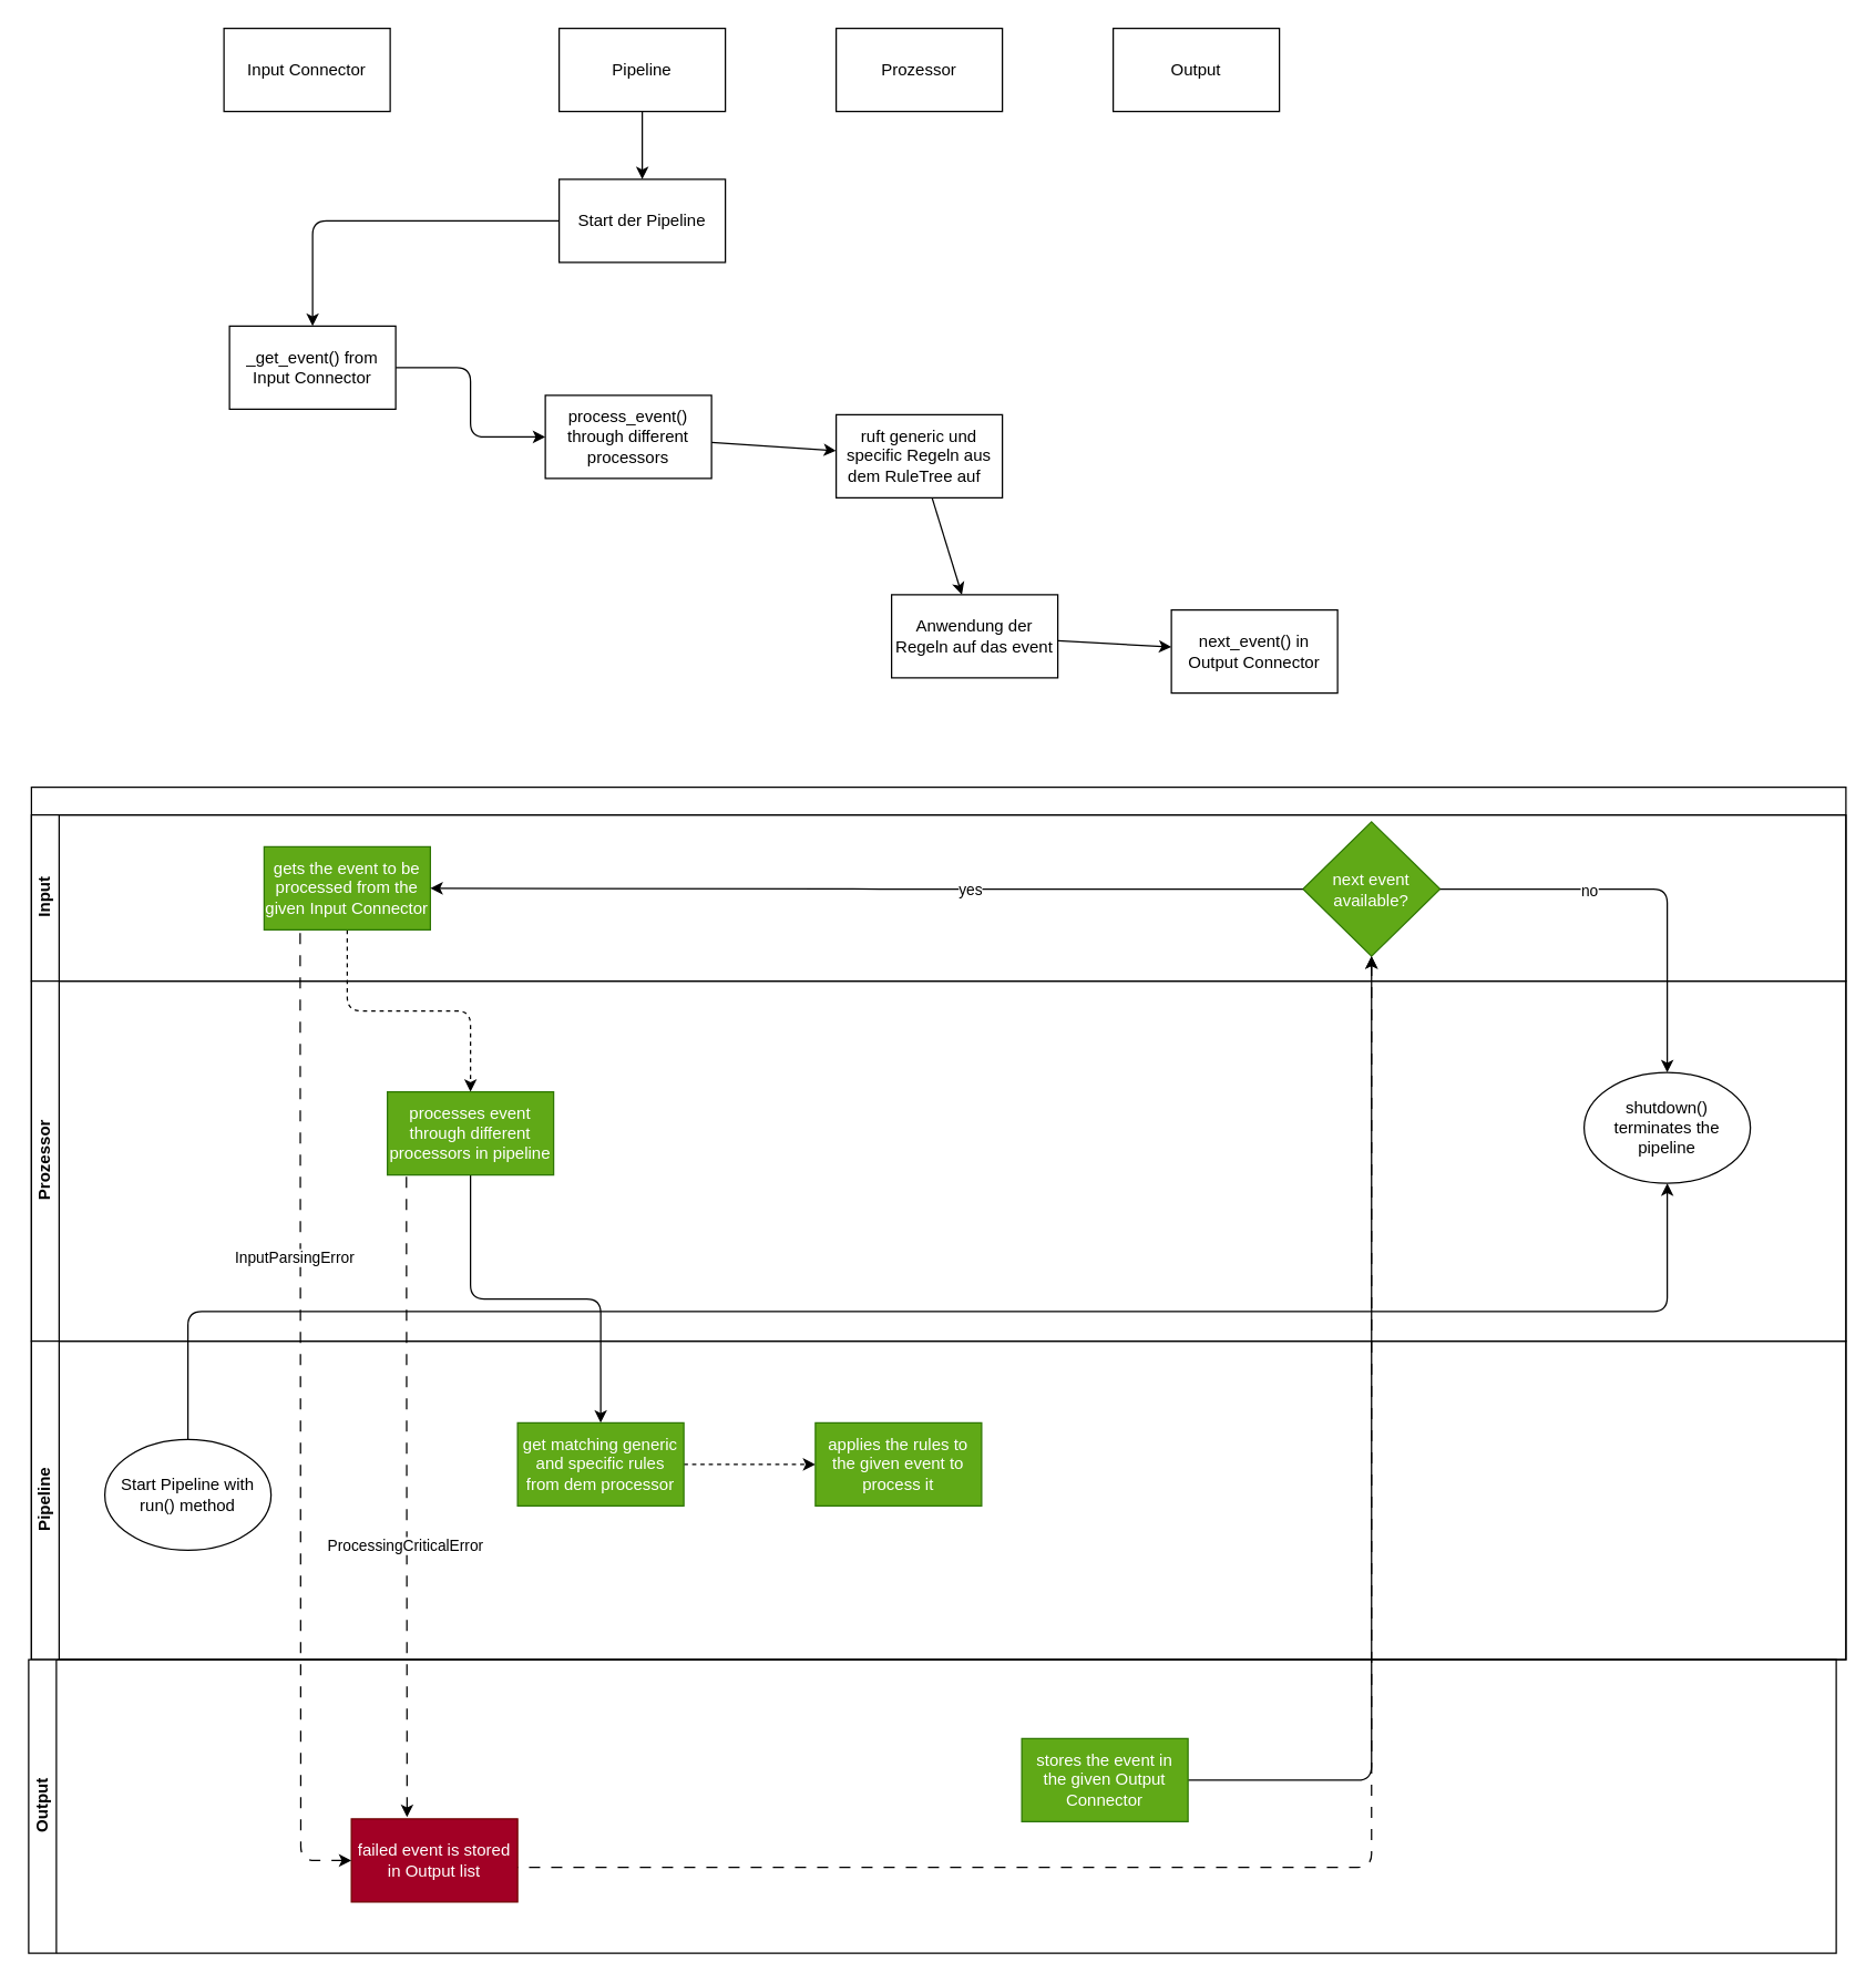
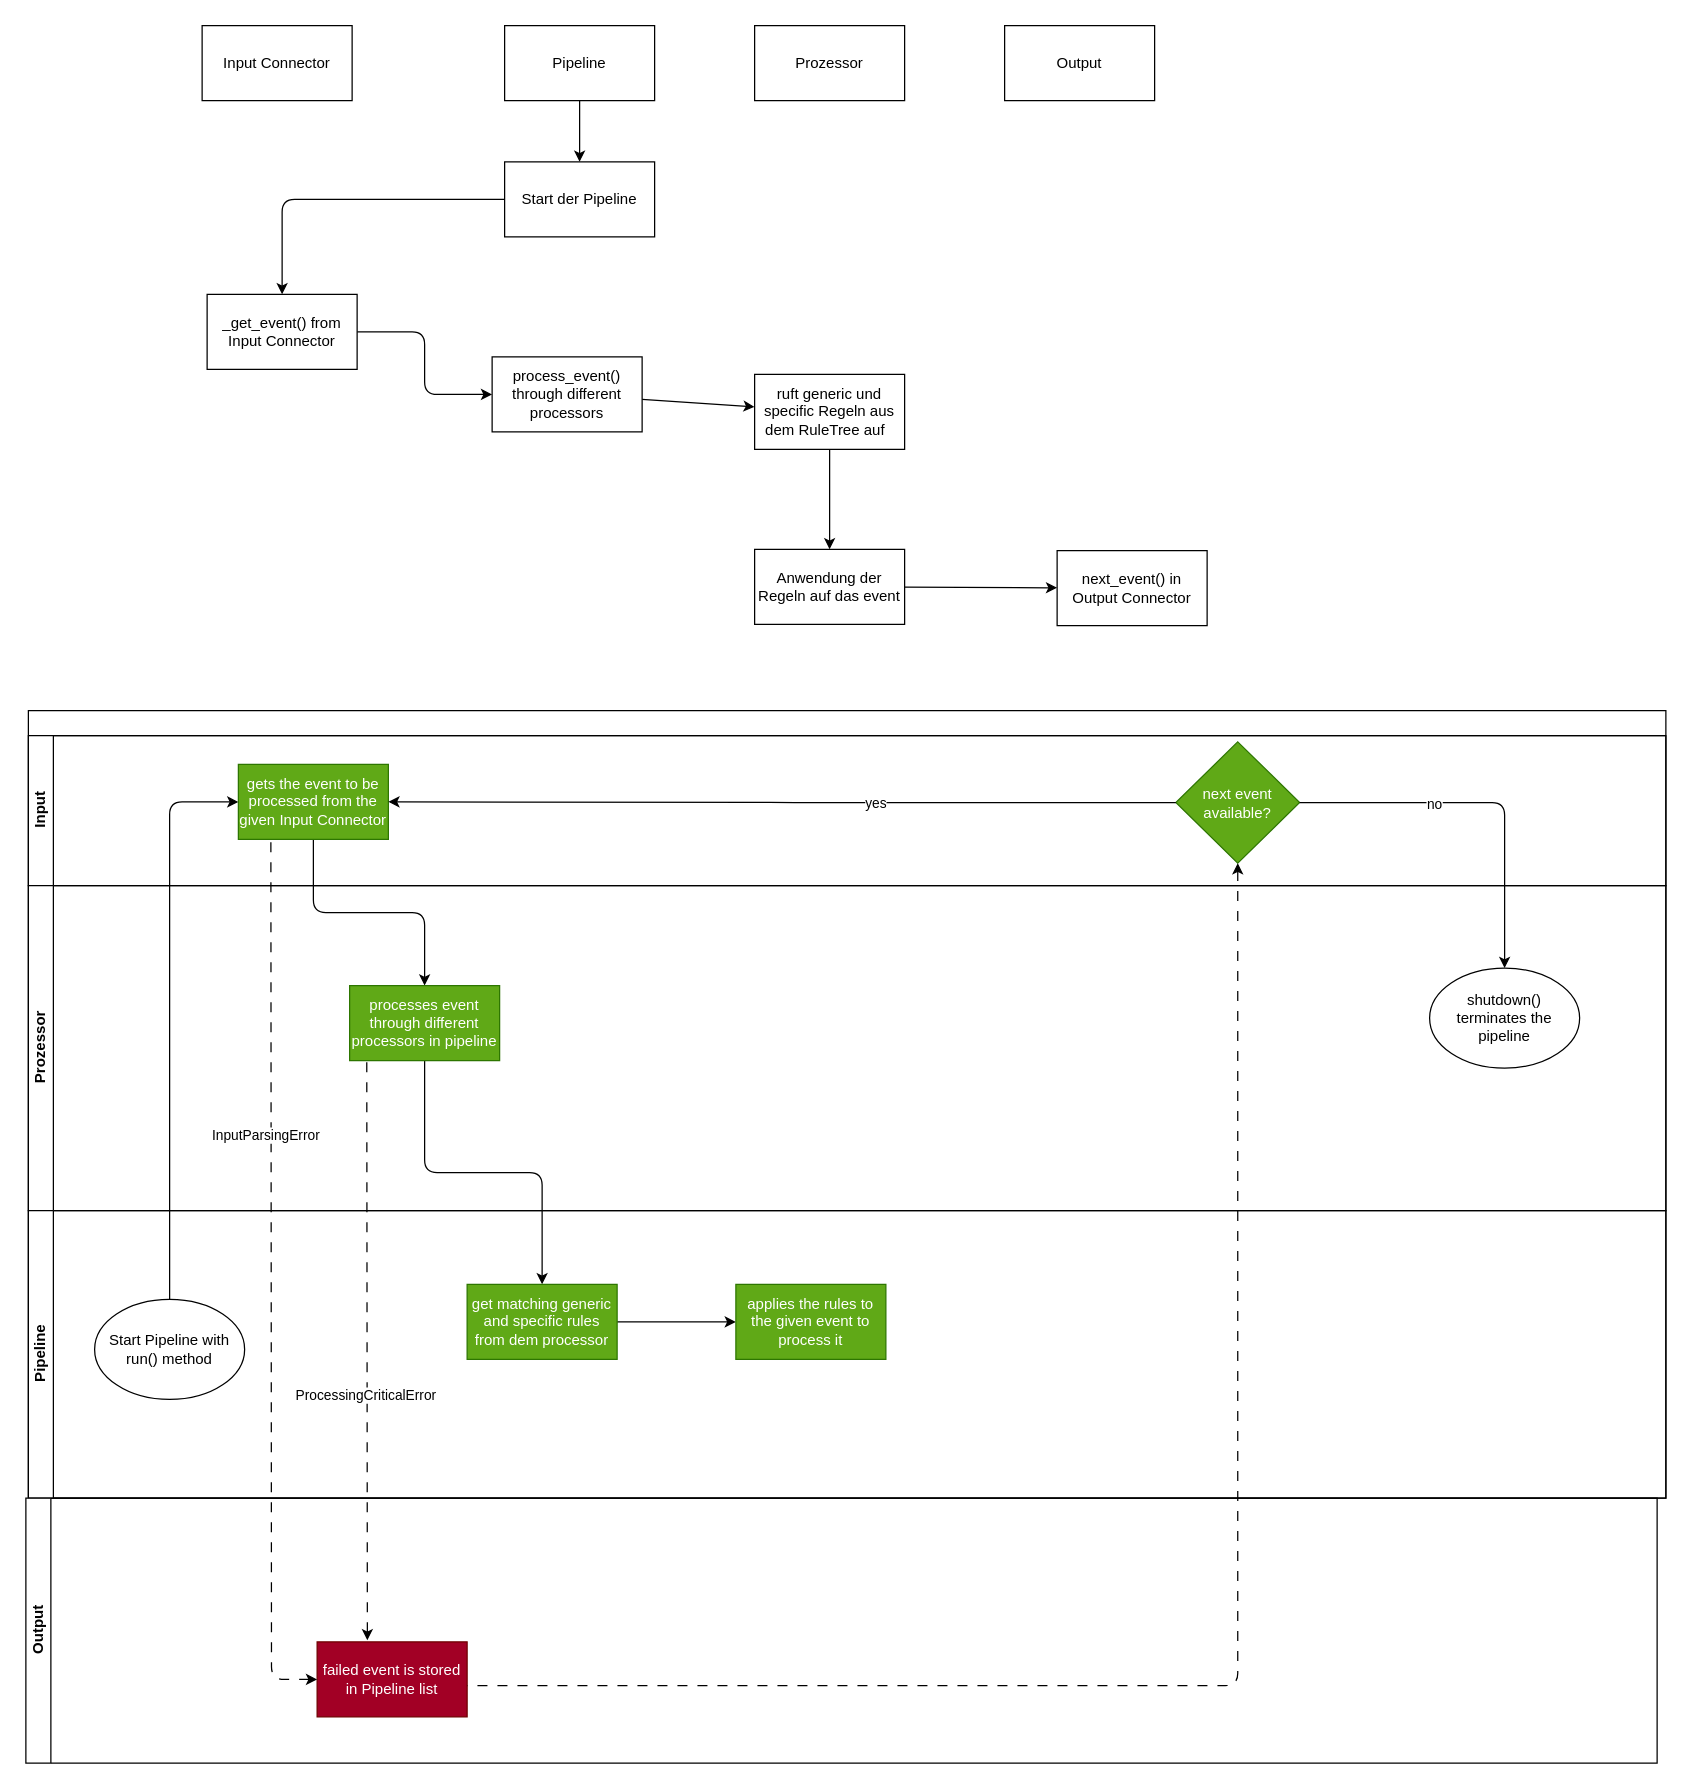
- <mxCell id="16" value="Anwendung der Regeln auf das event" style="whiteSpace=wrap;html=1;" parent="1" vertex="1"><mxGeometry x="643" y="429" width="120" height="60" as="geometry" /></mxCell>
+ <mxCell id="16" value="Anwendung der Regeln auf das event" style="whiteSpace=wrap;html=1;" parent="1" vertex="1"><mxGeometry x="603" y="439" width="120" height="60" as="geometry" /></mxCell>
- <mxCell id="28" value="" style="edgeStyle=orthogonalEdgeStyle;html=1;dashed=1;" parent="1" source="29" target="31" edge="1"><mxGeometry relative="1" as="geometry" /></mxCell>
+ <mxCell id="28" value="" style="edgeStyle=orthogonalEdgeStyle;html=1;" parent="1" source="29" target="31" edge="1"><mxGeometry relative="1" as="geometry" /></mxCell>
- <mxCell id="27" value="" style="edgeStyle=orthogonalEdgeStyle;html=1;exitX=0.5;exitY=0;exitDx=0;exitDy=0;" parent="1" source="23" target="25" edge="1"><mxGeometry relative="1" as="geometry"><mxPoint x="128" y="790" as="sourcePoint" /><mxPoint x="137" y="638" as="targetPoint" /></mxGeometry></mxCell>
+ <mxCell id="27" value="" style="edgeStyle=orthogonalEdgeStyle;html=1;entryX=0;entryY=0.5;entryDx=0;entryDy=0;exitX=0.5;exitY=0;exitDx=0;exitDy=0;" parent="1" source="23" target="29" edge="1"><mxGeometry relative="1" as="geometry"><mxPoint x="128" y="790" as="sourcePoint" /><mxPoint x="137" y="638" as="targetPoint" /></mxGeometry></mxCell>
- <mxCell id="32" value="" style="edgeStyle=orthogonalEdgeStyle;html=1;dashed=1;" parent="1" source="33" target="34" edge="1"><mxGeometry relative="1" as="geometry" /></mxCell>
+ <mxCell id="32" value="" style="edgeStyle=orthogonalEdgeStyle;html=1;" parent="1" source="33" target="34" edge="1"><mxGeometry relative="1" as="geometry" /></mxCell>
- <mxCell id="37" value="stores the event in the given Output Connector" style="whiteSpace=wrap;html=1;fillColor=#60a917;fontColor=#ffffff;strokeColor=#2D7600;" parent="1" vertex="1"><mxGeometry x="737" y="1255" width="120" height="60" as="geometry" /></mxCell>
- <mxCell id="35" value="" style="edgeStyle=orthogonalEdgeStyle;html=1;entryX=0.5;entryY=1;entryDx=0;entryDy=0;" parent="1" source="37" target="20" edge="1"><mxGeometry relative="1" as="geometry"><mxPoint x="937" y="1285" as="targetPoint" /></mxGeometry></mxCell>
- <mxCell id="26" value="failed event is stored in Output list" style="whiteSpace=wrap;html=1;fillColor=#a20025;strokeColor=#6F0000;fontColor=#ffffff;" parent="24" vertex="1"><mxGeometry x="233" y="115" width="120" height="60" as="geometry" /></mxCell>
+ <mxCell id="26" value="failed event is stored in Pipeline list" style="whiteSpace=wrap;html=1;fillColor=#a20025;strokeColor=#6F0000;fontColor=#ffffff;" parent="24" vertex="1"><mxGeometry x="233" y="115" width="120" height="60" as="geometry" /></mxCell>
